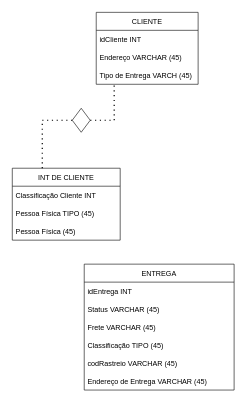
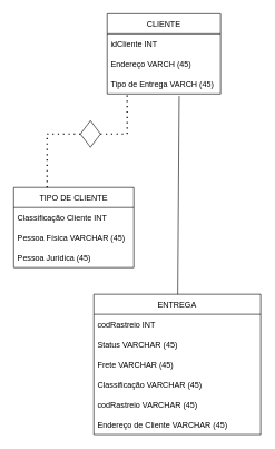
- <mxCell id="4" value="Endereço VARCHAR (45)" style="text;strokeColor=none;fillColor=none;align=left;verticalAlign=middle;spacingLeft=4;spacingRight=4;overflow=hidden;points=[[0,0.5],[1,0.5]];portConstraint=eastwest;rotatable=0;" vertex="1" parent="2"><mxGeometry y="60" width="170" height="30" as="geometry" /></mxCell>
+ <mxCell id="4" value="Endereço VARCH (45)" style="text;strokeColor=none;fillColor=none;align=left;verticalAlign=middle;spacingLeft=4;spacingRight=4;overflow=hidden;points=[[0,0.5],[1,0.5]];portConstraint=eastwest;rotatable=0;" vertex="1" parent="2"><mxGeometry y="60" width="170" height="30" as="geometry" /></mxCell>
+ <mxCell id="20" value="" style="endArrow=none;html=1;rounded=0;fontFamily=Helvetica;fontSize=12;fontColor=default;startSize=30;entryX=0.635;entryY=1.1;entryDx=0;entryDy=0;entryPerimeter=0;" edge="1" parent="1" source="13" target="5"><mxGeometry width="50" height="50" relative="1" as="geometry"><mxPoint x="310" y="380" as="sourcePoint" /><mxPoint x="360" y="330" as="targetPoint" /></mxGeometry></mxCell>
- <mxCell id="6" value="INT DE CLIENTE" style="swimlane;fontStyle=0;childLayout=stackLayout;horizontal=1;startSize=30;horizontalStack=0;resizeParent=1;resizeParentMax=0;resizeLast=0;collapsible=1;marginBottom=0;" vertex="1" parent="1"><mxGeometry x="20" y="280" width="180" height="120" as="geometry" /></mxCell>
+ <mxCell id="6" value="TIPO DE CLIENTE" style="swimlane;fontStyle=0;childLayout=stackLayout;horizontal=1;startSize=30;horizontalStack=0;resizeParent=1;resizeParentMax=0;resizeLast=0;collapsible=1;marginBottom=0;" vertex="1" parent="1"><mxGeometry x="20" y="280" width="180" height="120" as="geometry" /></mxCell>
- <mxCell id="8" value="Pessoa Física TIPO (45)" style="text;strokeColor=none;fillColor=none;align=left;verticalAlign=middle;spacingLeft=4;spacingRight=4;overflow=hidden;points=[[0,0.5],[1,0.5]];portConstraint=eastwest;rotatable=0;" vertex="1" parent="6"><mxGeometry y="60" width="180" height="30" as="geometry" /></mxCell>
+ <mxCell id="8" value="Pessoa Física VARCHAR (45)" style="text;strokeColor=none;fillColor=none;align=left;verticalAlign=middle;spacingLeft=4;spacingRight=4;overflow=hidden;points=[[0,0.5],[1,0.5]];portConstraint=eastwest;rotatable=0;" vertex="1" parent="6"><mxGeometry y="60" width="180" height="30" as="geometry" /></mxCell>
- <mxCell id="9" value="Pessoa Física (45)" style="text;strokeColor=none;fillColor=none;align=left;verticalAlign=middle;spacingLeft=4;spacingRight=4;overflow=hidden;points=[[0,0.5],[1,0.5]];portConstraint=eastwest;rotatable=0;" vertex="1" parent="6"><mxGeometry y="90" width="180" height="30" as="geometry" /></mxCell>
+ <mxCell id="9" value="Pessoa Jurídica (45)" style="text;strokeColor=none;fillColor=none;align=left;verticalAlign=middle;spacingLeft=4;spacingRight=4;overflow=hidden;points=[[0,0.5],[1,0.5]];portConstraint=eastwest;rotatable=0;" vertex="1" parent="6"><mxGeometry y="90" width="180" height="30" as="geometry" /></mxCell>
- <mxCell id="14" value="idEntrega INT" style="text;strokeColor=none;fillColor=none;align=left;verticalAlign=middle;spacingLeft=4;spacingRight=4;overflow=hidden;points=[[0,0.5],[1,0.5]];portConstraint=eastwest;rotatable=0;" vertex="1" parent="13"><mxGeometry y="30" width="250" height="30" as="geometry" /></mxCell>
+ <mxCell id="14" value="codRastreio INT" style="text;strokeColor=none;fillColor=none;align=left;verticalAlign=middle;spacingLeft=4;spacingRight=4;overflow=hidden;points=[[0,0.5],[1,0.5]];portConstraint=eastwest;rotatable=0;" vertex="1" parent="13"><mxGeometry y="30" width="250" height="30" as="geometry" /></mxCell>
- <mxCell id="17" value="Classificação TIPO (45)" style="text;strokeColor=none;fillColor=none;align=left;verticalAlign=middle;spacingLeft=4;spacingRight=4;overflow=hidden;points=[[0,0.5],[1,0.5]];portConstraint=eastwest;rotatable=0;" vertex="1" parent="13"><mxGeometry y="120" width="250" height="30" as="geometry" /></mxCell>
+ <mxCell id="17" value="Classificação VARCHAR (45)" style="text;strokeColor=none;fillColor=none;align=left;verticalAlign=middle;spacingLeft=4;spacingRight=4;overflow=hidden;points=[[0,0.5],[1,0.5]];portConstraint=eastwest;rotatable=0;" vertex="1" parent="13"><mxGeometry y="120" width="250" height="30" as="geometry" /></mxCell>
- <mxCell id="19" value="Endereço de Entrega VARCHAR (45)" style="text;strokeColor=none;fillColor=none;align=left;verticalAlign=middle;spacingLeft=4;spacingRight=4;overflow=hidden;points=[[0,0.5],[1,0.5]];portConstraint=eastwest;rotatable=0;" vertex="1" parent="13"><mxGeometry y="180" width="250" height="30" as="geometry" /></mxCell>
+ <mxCell id="19" value="Endereço de Cliente VARCHAR (45)" style="text;strokeColor=none;fillColor=none;align=left;verticalAlign=middle;spacingLeft=4;spacingRight=4;overflow=hidden;points=[[0,0.5],[1,0.5]];portConstraint=eastwest;rotatable=0;" vertex="1" parent="13"><mxGeometry y="180" width="250" height="30" as="geometry" /></mxCell>
